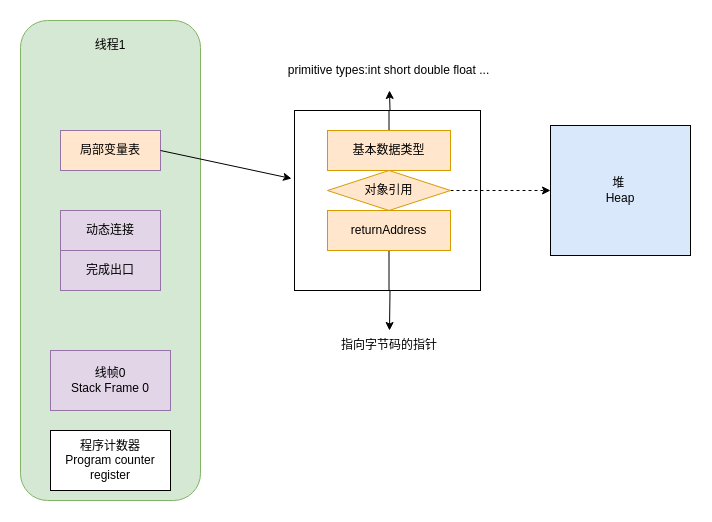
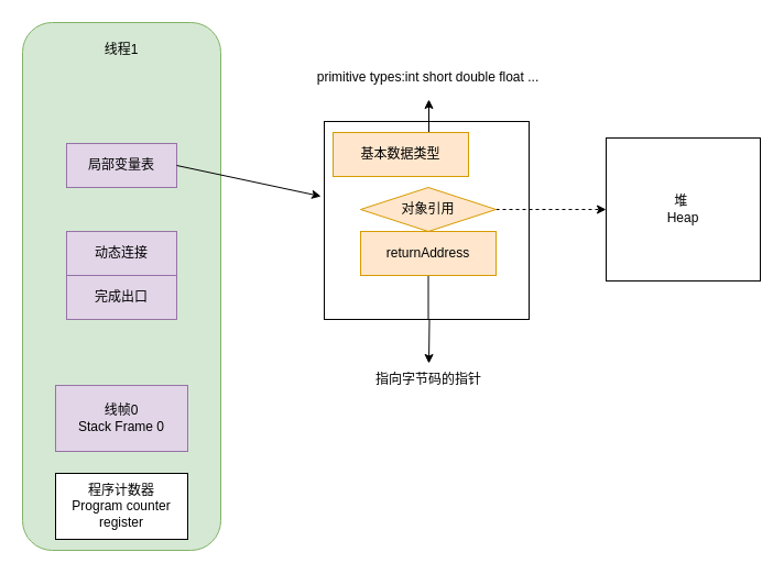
- <mxCell id="4" value="局部变量表" style="rounded=0;whiteSpace=wrap;html=1;fillColor=#ffe6cc;strokeColor=#9673a6;" vertex="1" parent="1"><mxGeometry x="60" y="130" width="100" height="40" as="geometry" /></mxCell>
+ <mxCell id="4" value="局部变量表" style="rounded=0;whiteSpace=wrap;html=1;fillColor=#e1d5e7;strokeColor=#9673a6;" vertex="1" parent="1"><mxGeometry x="60" y="130" width="100" height="40" as="geometry" /></mxCell>
- <mxCell id="11" value="基本数据类型" style="rounded=0;whiteSpace=wrap;html=1;fillColor=#ffe6cc;strokeColor=#d79b00;" vertex="1" parent="1"><mxGeometry x="327" y="130" width="123" height="40" as="geometry" /></mxCell>
+ <mxCell id="11" value="基本数据类型" style="rounded=0;whiteSpace=wrap;html=1;fillColor=#ffe6cc;strokeColor=#d79b00;" vertex="1" parent="1"><mxGeometry x="302" y="120" width="123" height="40" as="geometry" /></mxCell>
- <mxCell id="18" value="堆&amp;nbsp;&lt;br&gt;Heap" style="rounded=0;whiteSpace=wrap;html=1;fillColor=#dae8fc;" vertex="1" parent="1"><mxGeometry x="550" y="125" width="140" height="130" as="geometry" /></mxCell>
+ <mxCell id="18" value="堆&amp;nbsp;&lt;br&gt;Heap" style="rounded=0;whiteSpace=wrap;html=1;" vertex="1" parent="1"><mxGeometry x="550" y="125" width="140" height="130" as="geometry" /></mxCell>
